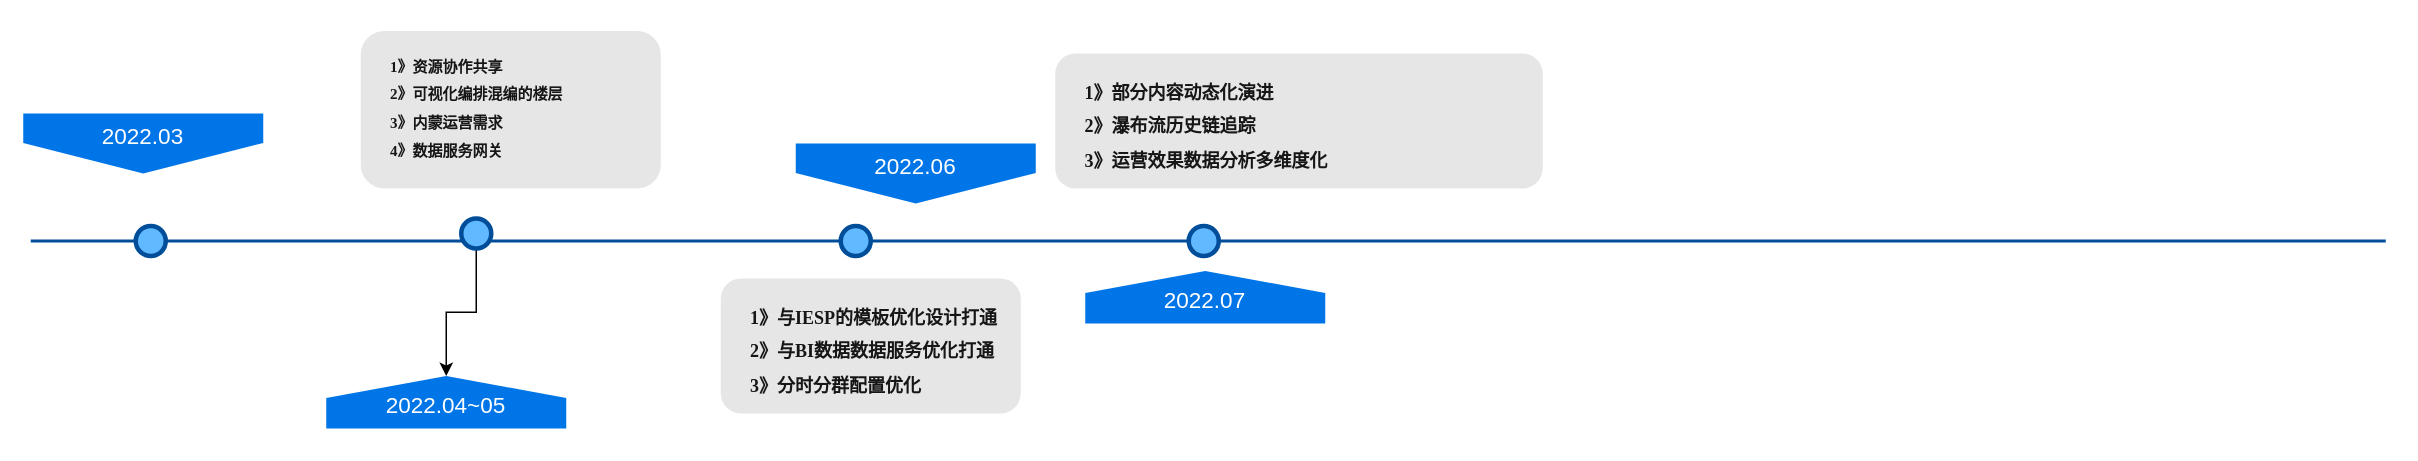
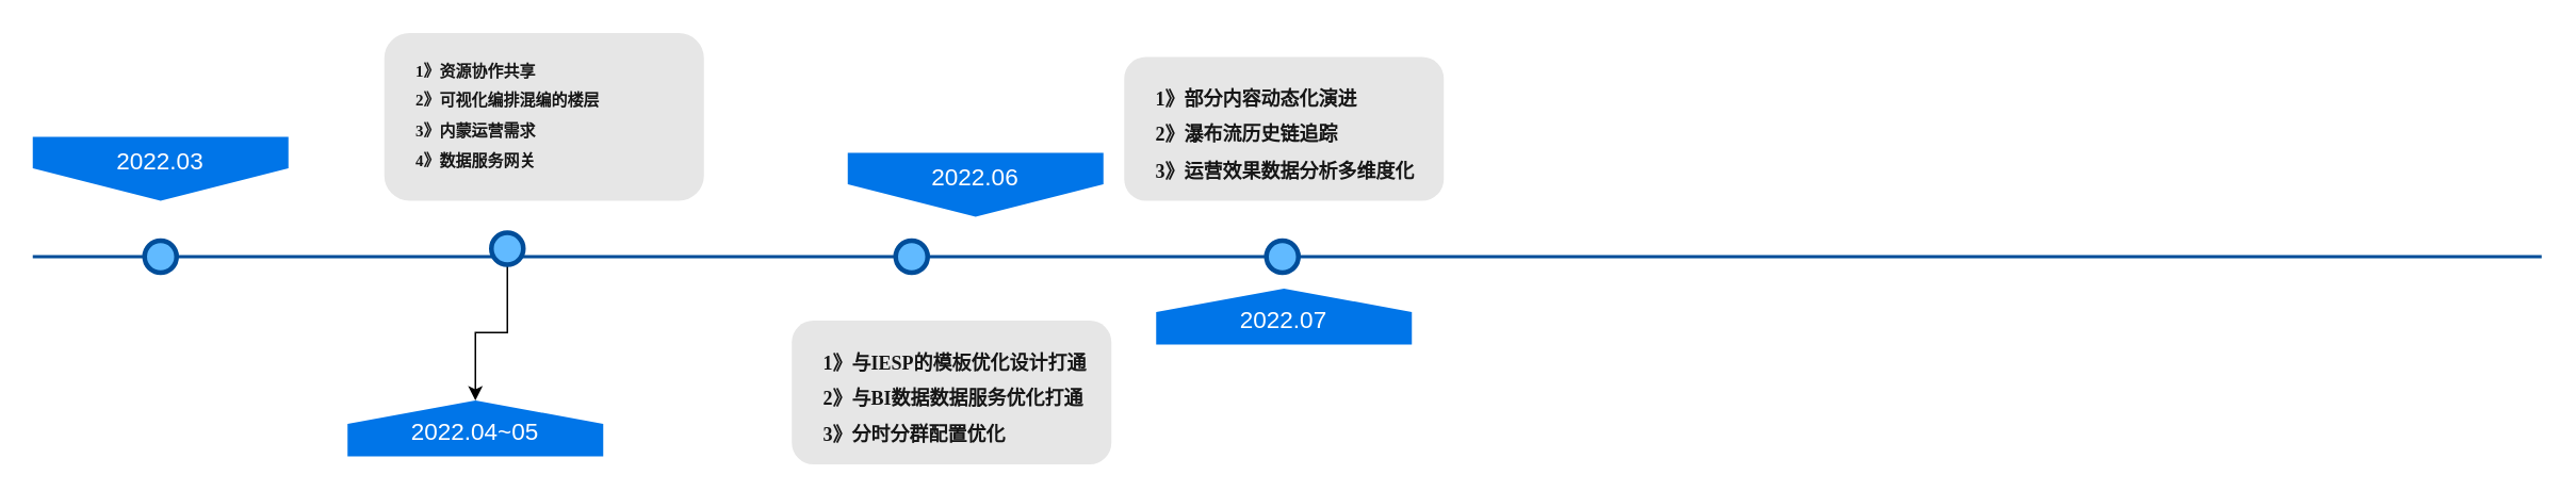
- <mxCell id="14" value="&lt;h1 style=&quot;font-size: 12px&quot;&gt;&lt;font style=&quot;font-size: 12px&quot;&gt;1》部分内容动态化演进&lt;/font&gt;&lt;/h1&gt;&lt;h1 style=&quot;font-size: 12px&quot;&gt;&lt;font style=&quot;font-size: 12px&quot;&gt;2》瀑布流历史链追踪&lt;/font&gt;&lt;/h1&gt;&lt;div style=&quot;font-size: 12px&quot;&gt;&lt;b&gt;3》运营效果数据分析多维度化&lt;/b&gt;&lt;/div&gt;" style="text;html=1;spacing=5;spacingTop=2;whiteSpace=wrap;overflow=hidden;strokeColor=none;strokeWidth=3;fillColor=#E6E6E6;fontSize=12;fontColor=#000000;align=left;rounded=1;verticalAlign=top;horizontal=1;fontFamily=Comic Sans MS;textOpacity=90;spacingLeft=15;" vertex="1" parent="1"><mxGeometry x="703" y="35" width="325" height="90" as="geometry" /></mxCell>
+ <mxCell id="14" value="&lt;h1 style=&quot;font-size: 12px&quot;&gt;&lt;font style=&quot;font-size: 12px&quot;&gt;1》部分内容动态化演进&lt;/font&gt;&lt;/h1&gt;&lt;h1 style=&quot;font-size: 12px&quot;&gt;&lt;font style=&quot;font-size: 12px&quot;&gt;2》瀑布流历史链追踪&lt;/font&gt;&lt;/h1&gt;&lt;div style=&quot;font-size: 12px&quot;&gt;&lt;b&gt;3》运营效果数据分析多维度化&lt;/b&gt;&lt;/div&gt;" style="text;html=1;spacing=5;spacingTop=2;whiteSpace=wrap;overflow=hidden;strokeColor=none;strokeWidth=3;fillColor=#E6E6E6;fontSize=12;fontColor=#000000;align=left;rounded=1;verticalAlign=top;horizontal=1;fontFamily=Comic Sans MS;textOpacity=90;spacingLeft=15;" vertex="1" parent="1"><mxGeometry x="703" y="35" width="200" height="90" as="geometry" /></mxCell>
- <mxCell id="3" value="2022.03" style="shape=offPageConnector;whiteSpace=wrap;html=1;fillColor=#0075E8;fontSize=15;fontColor=#FFFFFF;size=0.509;verticalAlign=top;strokeColor=none;" parent="1" vertex="1"><mxGeometry x="15" y="75" width="160" height="40" as="geometry" /></mxCell>
+ <mxCell id="3" value="2022.03" style="shape=offPageConnector;whiteSpace=wrap;html=1;fillColor=#0075E8;fontSize=15;fontColor=#FFFFFF;size=0.509;verticalAlign=top;strokeColor=none;" parent="1" vertex="1"><mxGeometry x="20" y="85" width="160" height="40" as="geometry" /></mxCell>
- <mxCell id="13" value="&lt;h1 style=&quot;font-size: 12px&quot;&gt;&lt;font style=&quot;font-size: 12px&quot;&gt;1》&lt;/font&gt;&lt;span style=&quot;font-size: 12px&quot;&gt;与IESP的模板优化设计打通&lt;/span&gt;&lt;/h1&gt;&lt;h1 style=&quot;font-size: 12px&quot;&gt;&lt;font style=&quot;font-size: 12px&quot;&gt;2》&lt;/font&gt;与BI数据数据服务优化打通&lt;/h1&gt;&lt;div style=&quot;font-size: 12px&quot;&gt;&lt;b&gt;3》分时分群配置优化&lt;/b&gt;&lt;/div&gt;" style="text;html=1;spacing=5;spacingTop=2;whiteSpace=wrap;overflow=hidden;strokeColor=none;strokeWidth=3;fillColor=#E6E6E6;fontSize=12;fontColor=#000000;align=left;rounded=1;verticalAlign=top;horizontal=1;fontFamily=Comic Sans MS;textOpacity=90;spacingLeft=15;" vertex="1" parent="1"><mxGeometry x="480" y="185" width="200" height="90" as="geometry" /></mxCell>
+ <mxCell id="13" value="&lt;h1 style=&quot;font-size: 12px&quot;&gt;&lt;font style=&quot;font-size: 12px&quot;&gt;1》&lt;/font&gt;&lt;span style=&quot;font-size: 12px&quot;&gt;与IESP的模板优化设计打通&lt;/span&gt;&lt;/h1&gt;&lt;h1 style=&quot;font-size: 12px&quot;&gt;&lt;font style=&quot;font-size: 12px&quot;&gt;2》&lt;/font&gt;与BI数据数据服务优化打通&lt;/h1&gt;&lt;div style=&quot;font-size: 12px&quot;&gt;&lt;b&gt;3》分时分群配置优化&lt;/b&gt;&lt;/div&gt;" style="text;html=1;spacing=5;spacingTop=2;whiteSpace=wrap;overflow=hidden;strokeColor=none;strokeWidth=3;fillColor=#E6E6E6;fontSize=12;fontColor=#000000;align=left;rounded=1;verticalAlign=top;horizontal=1;fontFamily=Comic Sans MS;textOpacity=90;spacingLeft=15;" vertex="1" parent="1"><mxGeometry x="495" y="200" width="200" height="90" as="geometry" /></mxCell>
